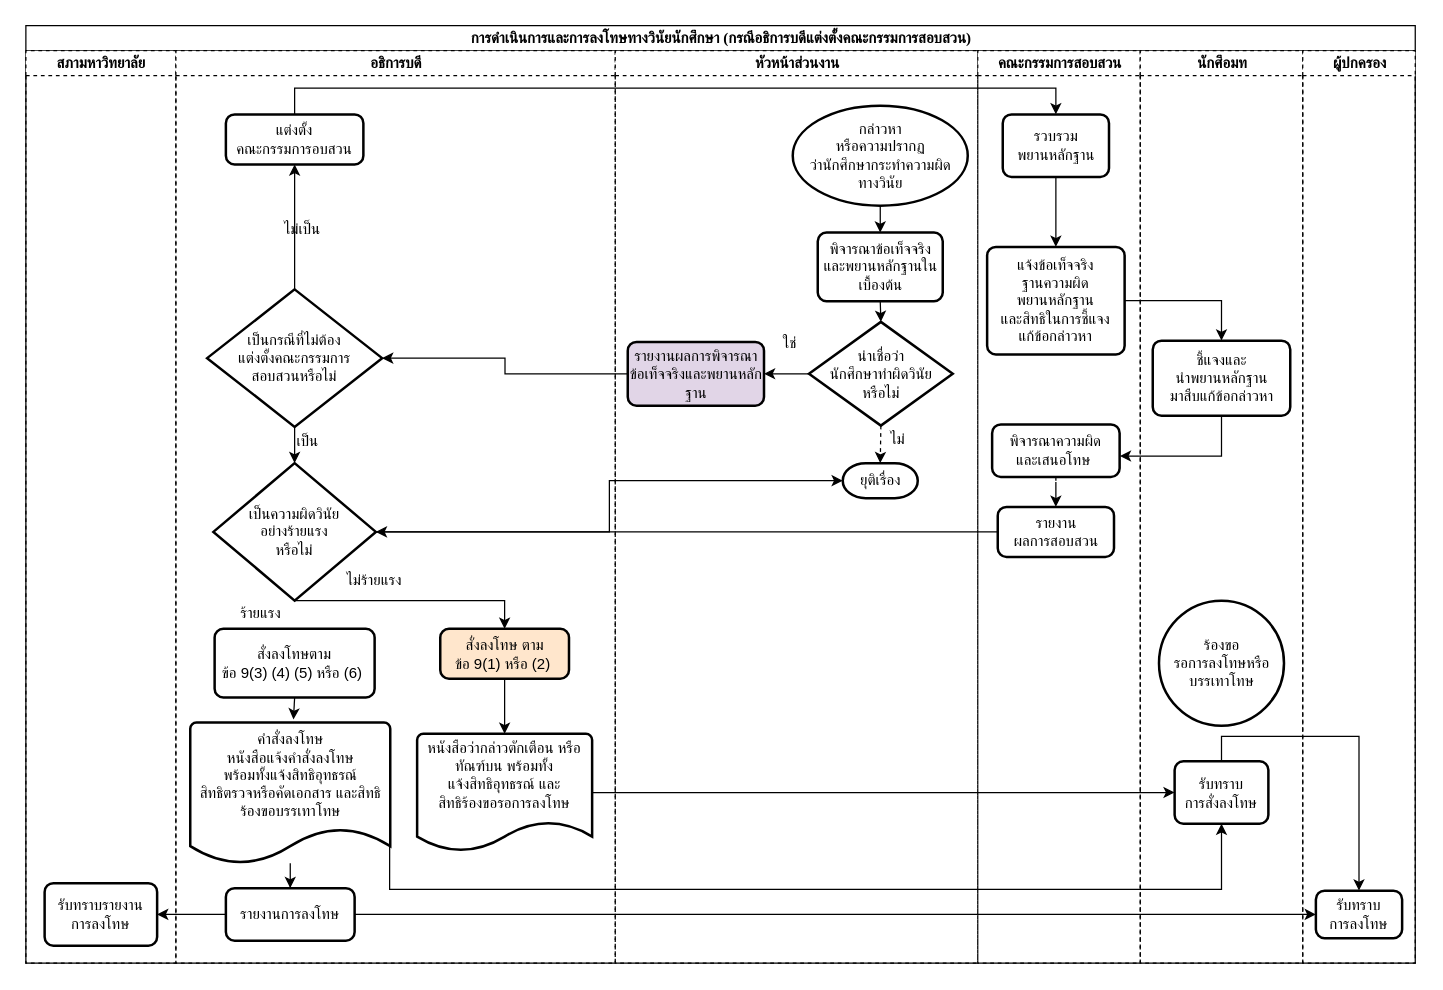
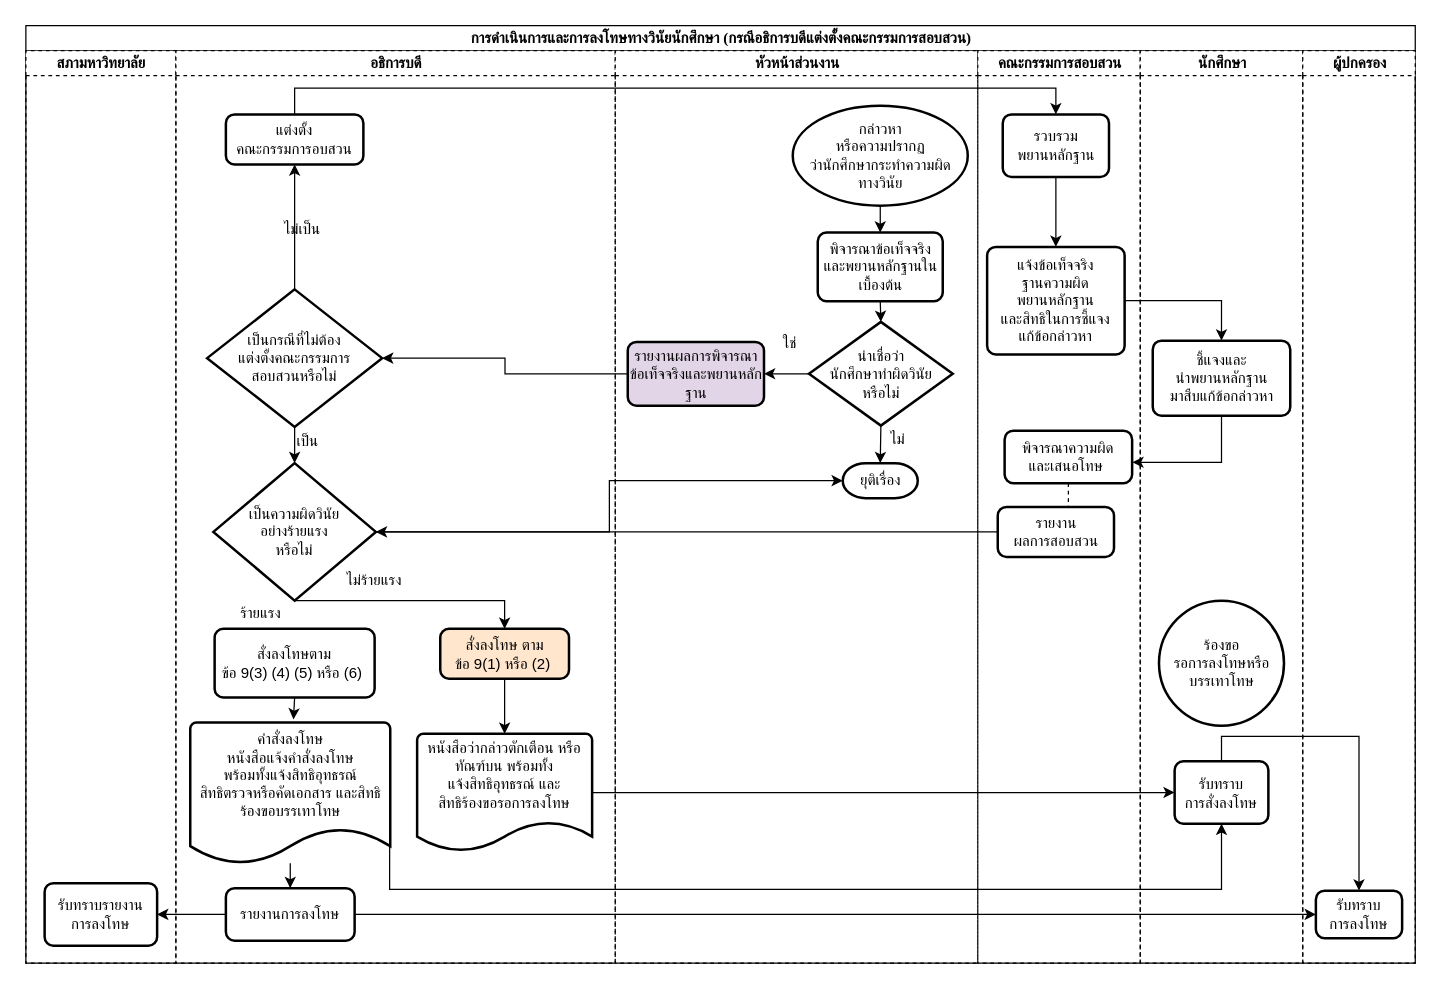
- <mxCell id="43" value="นักศึอมท" style="swimlane;html=1;startSize=20;dashed=1;collapsible=0;" parent="2" vertex="1"><mxGeometry x="891.5" y="20" width="130" height="730" as="geometry" /></mxCell>
+ <mxCell id="43" value="นักศึกษา" style="swimlane;html=1;startSize=20;dashed=1;collapsible=0;" parent="2" vertex="1"><mxGeometry x="891.5" y="20" width="130" height="730" as="geometry" /></mxCell>
- <mxCell id="29" style="edgeStyle=orthogonalEdgeStyle;rounded=0;orthogonalLoop=1;jettySize=auto;html=1;exitX=0.5;exitY=1;exitDx=0;exitDy=0;exitPerimeter=0;entryX=0.5;entryY=0;entryDx=0;entryDy=0;entryPerimeter=0;dashed=1;" parent="24" source="31" target="32" edge="1"><mxGeometry relative="1" as="geometry" /></mxCell>
+ <mxCell id="29" style="edgeStyle=orthogonalEdgeStyle;rounded=0;orthogonalLoop=1;jettySize=auto;html=1;exitX=0.5;exitY=1;exitDx=0;exitDy=0;exitPerimeter=0;entryX=0.5;entryY=0;entryDx=0;entryDy=0;entryPerimeter=0;" parent="24" source="31" target="32" edge="1"><mxGeometry relative="1" as="geometry" /></mxCell>
- <mxCell id="41" value="พิจารณาความผิด &lt;br&gt;และเสนอโทษ&amp;nbsp;" style="rounded=1;whiteSpace=wrap;html=1;absoluteArcSize=1;arcSize=14;strokeWidth=2;" parent="36" vertex="1"><mxGeometry x="11.5" y="299" width="102" height="42" as="geometry" /></mxCell>
+ <mxCell id="41" value="พิจารณาความผิด &lt;br&gt;และเสนอโทษ&amp;nbsp;" style="rounded=1;whiteSpace=wrap;html=1;absoluteArcSize=1;arcSize=14;strokeWidth=2;" parent="36" vertex="1"><mxGeometry x="21.5" y="304" width="102" height="42" as="geometry" /></mxCell>
